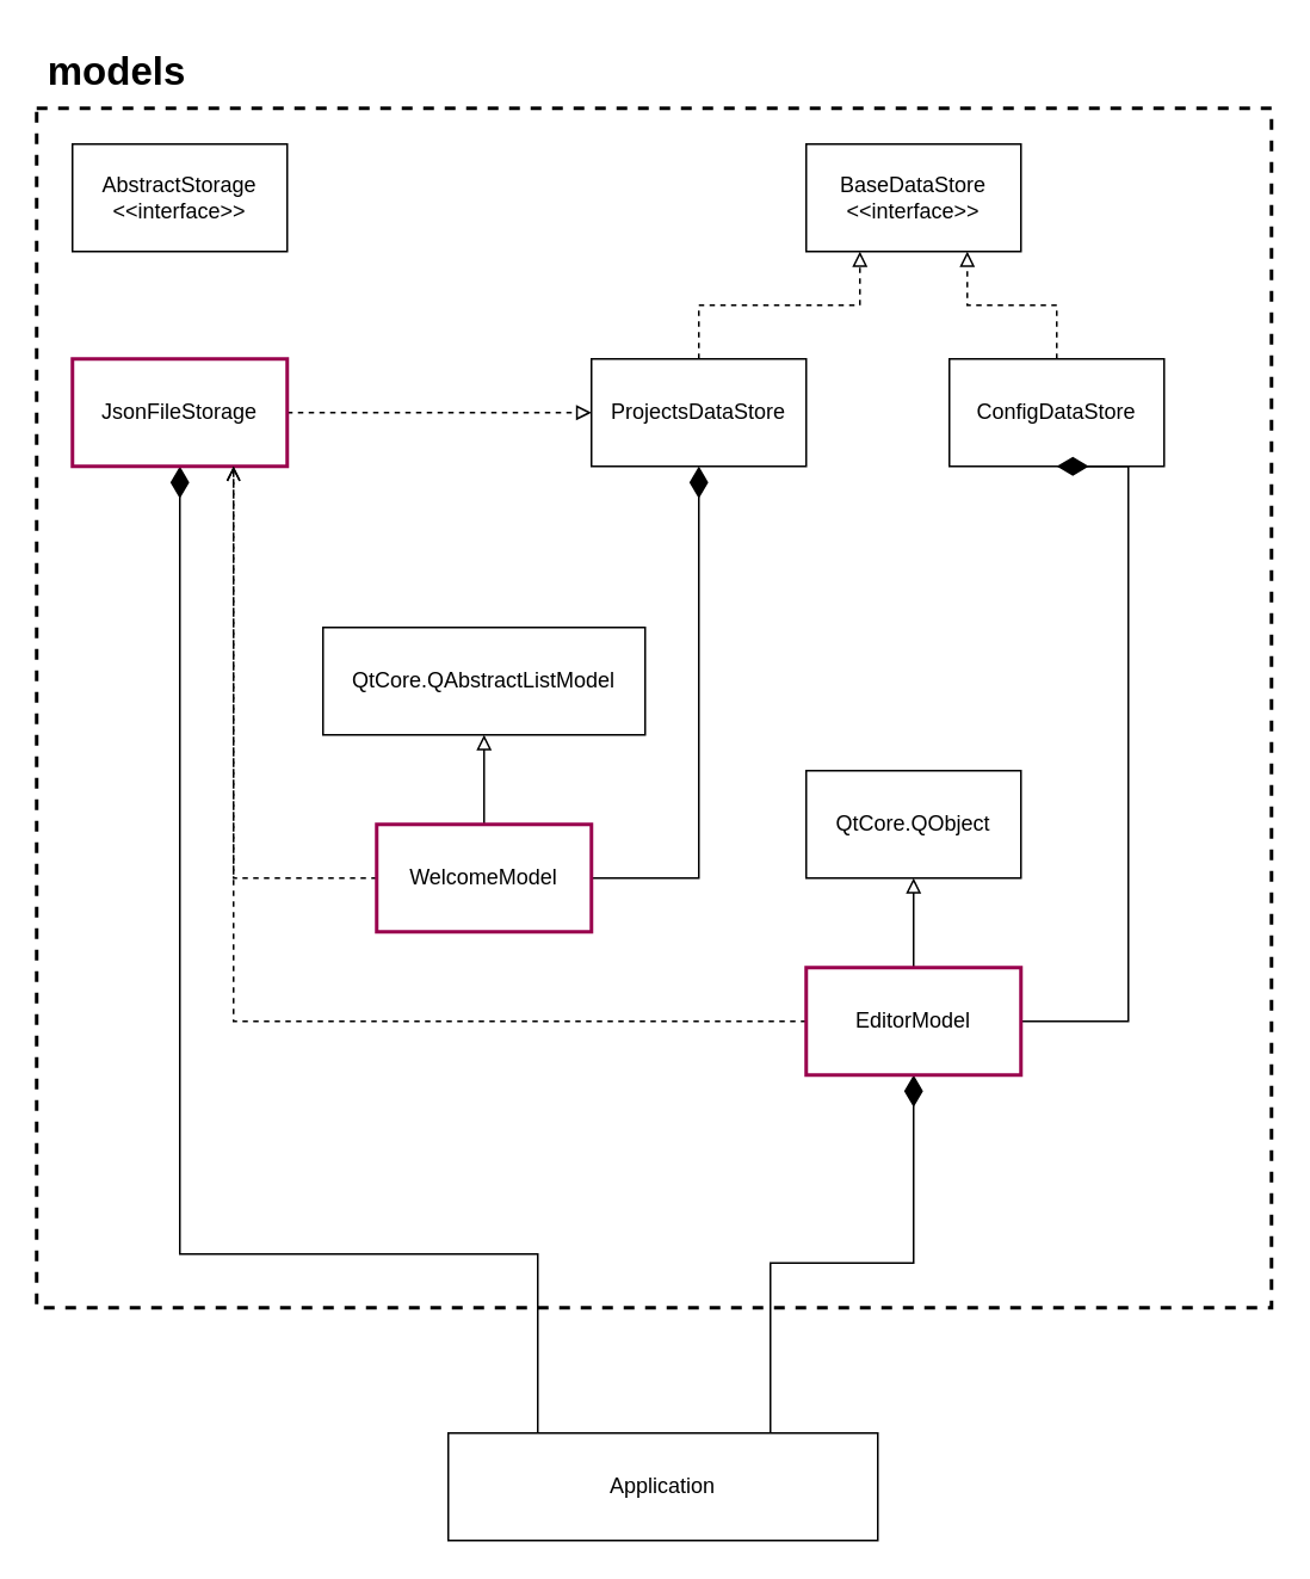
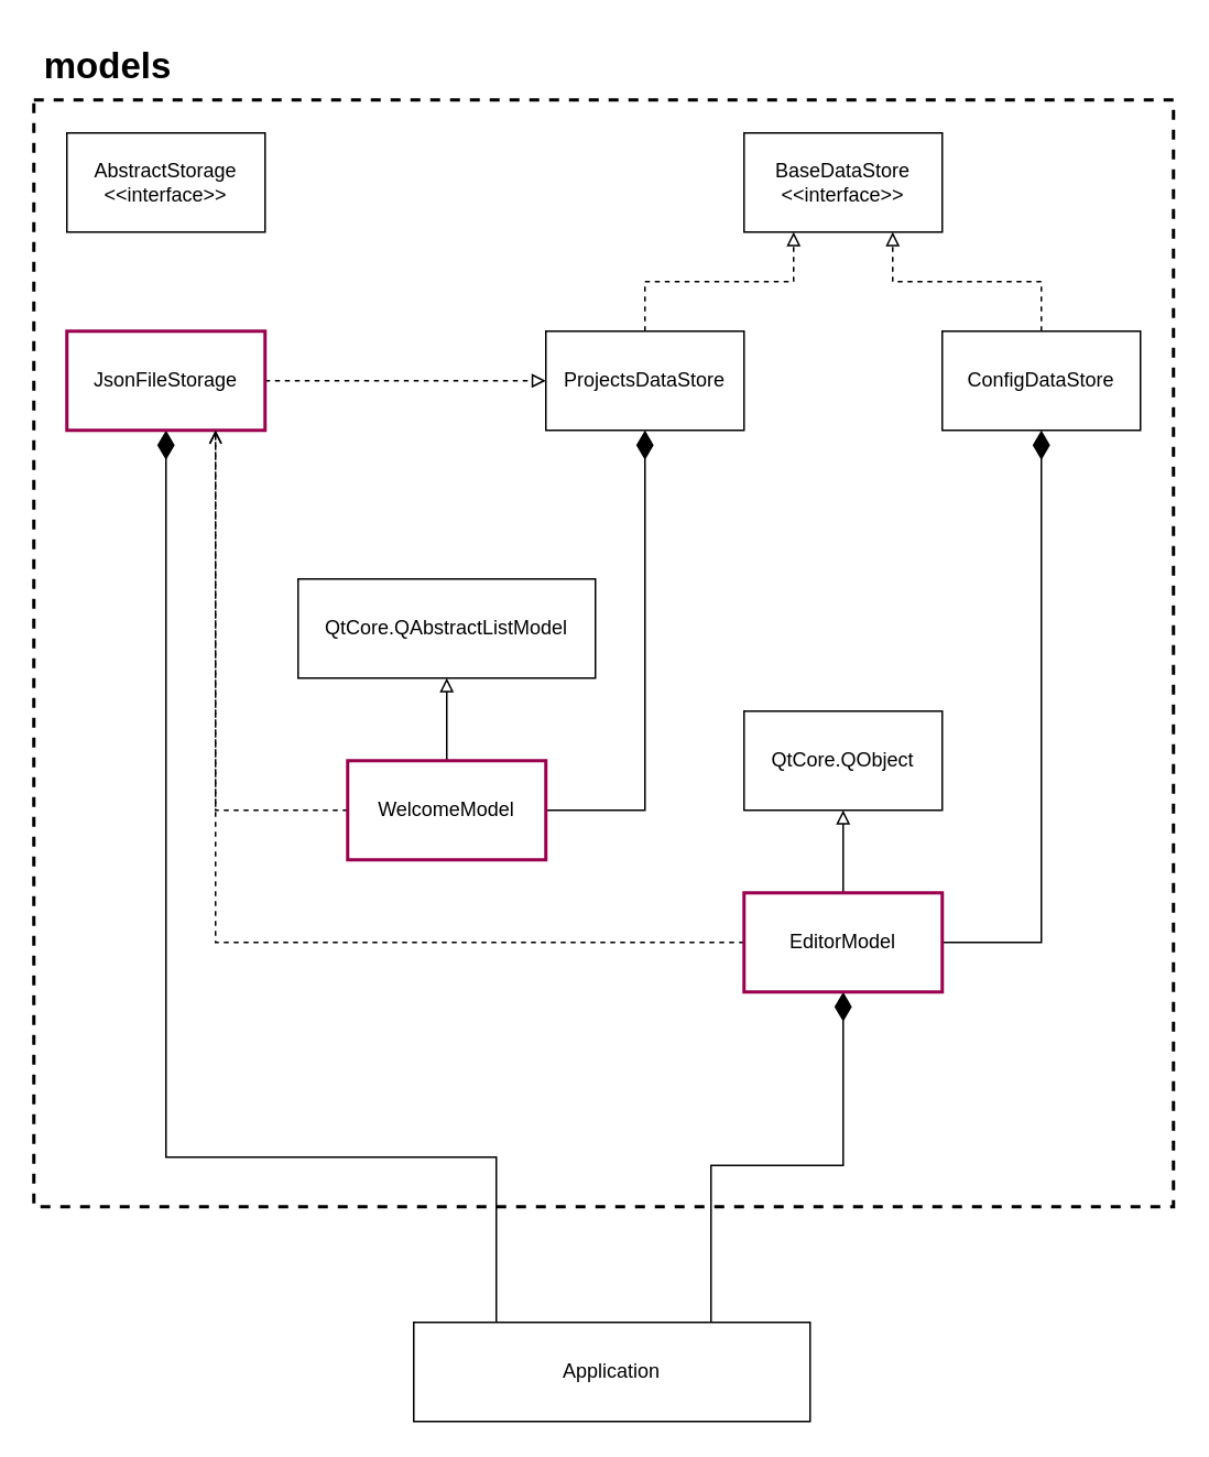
- <mxCell id="10" value="ConfigDataStore" style="rounded=0;whiteSpace=wrap;html=1;" parent="1" vertex="1"><mxGeometry x="530" y="200" width="120" height="60" as="geometry" /></mxCell>
+ <mxCell id="10" value="ConfigDataStore" style="rounded=0;whiteSpace=wrap;html=1;" parent="1" vertex="1"><mxGeometry x="570" y="200" width="120" height="60" as="geometry" /></mxCell>
